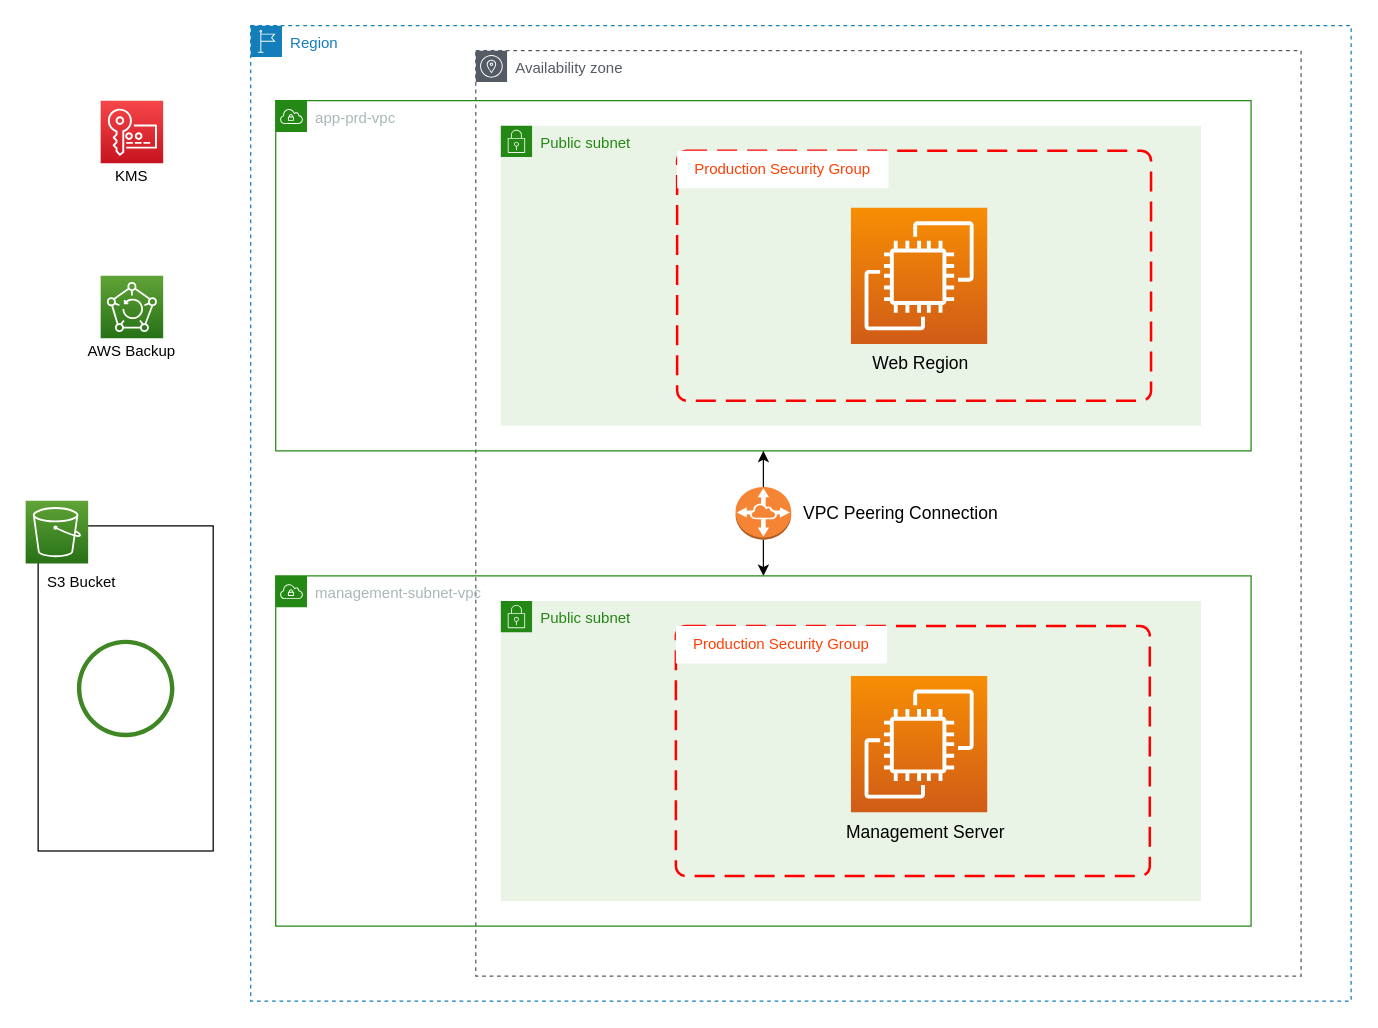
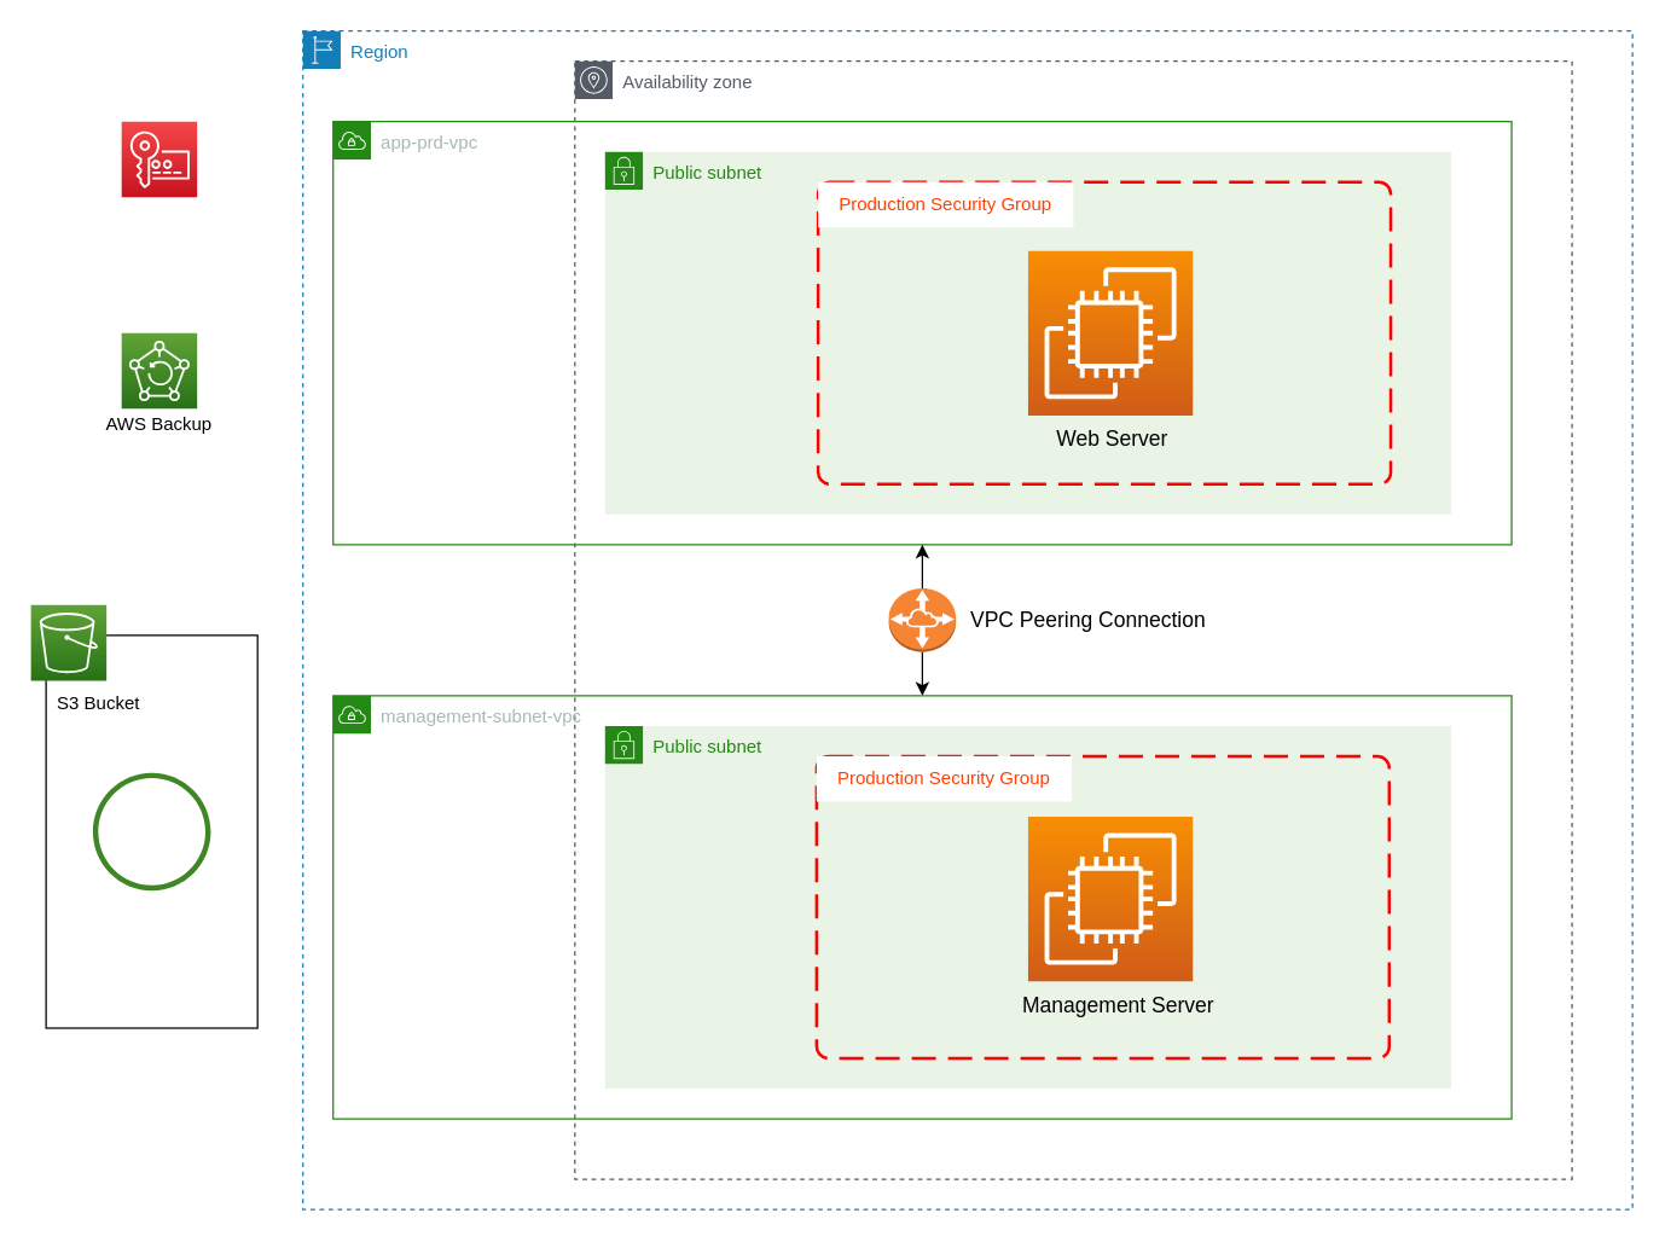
- <mxCell id="30" value="&lt;font style=&quot;font-size: 12px;&quot;&gt;KMS&lt;/font&gt;" style="text;html=1;strokeColor=none;fillColor=none;align=center;verticalAlign=middle;whiteSpace=wrap;rounded=0;labelBackgroundColor=none;fontSize=14;fontColor=#000000;" vertex="1" parent="28"><mxGeometry y="50" width="60" height="20" as="geometry" /></mxCell>
- <mxCell id="13" value="Web Region" style="text;html=1;strokeColor=none;fillColor=none;align=center;verticalAlign=middle;whiteSpace=wrap;rounded=0;labelBackgroundColor=none;fontSize=14;fontColor=#000000;" vertex="1" parent="11"><mxGeometry x="1" y="109.5" width="110" height="30" as="geometry" /></mxCell>
+ <mxCell id="13" value="Web Server" style="text;html=1;strokeColor=none;fillColor=none;align=center;verticalAlign=middle;whiteSpace=wrap;rounded=0;labelBackgroundColor=none;fontSize=14;fontColor=#000000;" vertex="1" parent="11"><mxGeometry x="1" y="109.5" width="110" height="30" as="geometry" /></mxCell>
